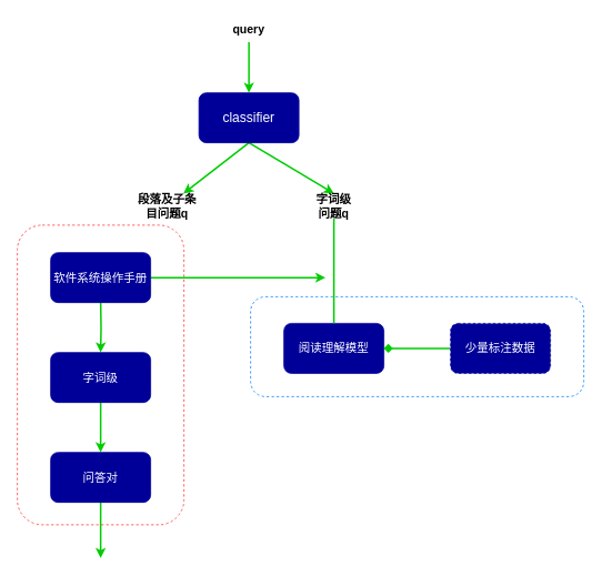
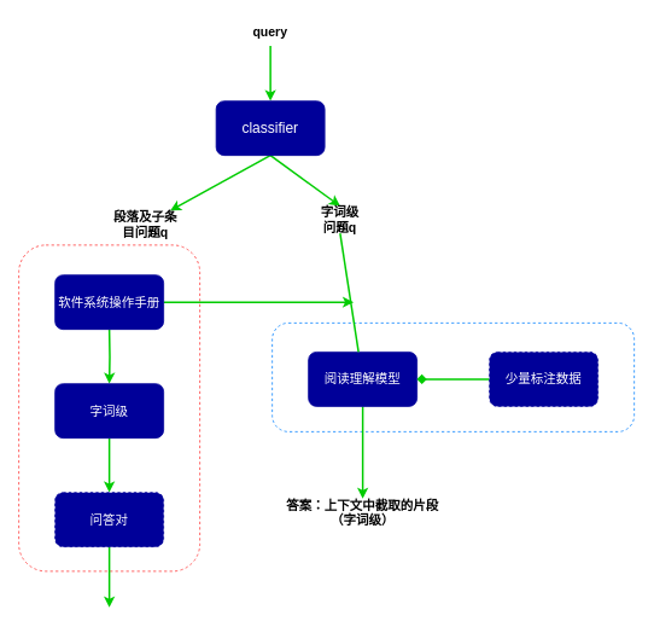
- <mxCell id="18" value="&lt;font style=&quot;font-size: 14px&quot;&gt;&lt;b&gt;段落及子条目问题q&lt;/b&gt;&lt;/font&gt;" style="text;html=1;strokeColor=none;fillColor=none;align=center;verticalAlign=middle;whiteSpace=wrap;rounded=0;strokeWidth=2;" vertex="1" parent="1"><mxGeometry x="160" y="232" width="80" height="30" as="geometry" /></mxCell>
+ <mxCell id="18" value="&lt;font style=&quot;font-size: 14px&quot;&gt;&lt;b&gt;段落及子条目问题q&lt;/b&gt;&lt;/font&gt;" style="text;html=1;strokeColor=none;fillColor=none;align=center;verticalAlign=middle;whiteSpace=wrap;rounded=0;strokeWidth=2;" vertex="1" parent="1"><mxGeometry x="120" y="232" width="80" height="30" as="geometry" /></mxCell>
- <mxCell id="20" value="&lt;font style=&quot;font-size: 14px&quot;&gt;&lt;b&gt;字词级&lt;br&gt;问题q&lt;/b&gt;&lt;/font&gt;" style="text;html=1;strokeColor=none;fillColor=none;align=center;verticalAlign=middle;whiteSpace=wrap;rounded=0;" vertex="1" parent="1"><mxGeometry x="360" y="232" width="80" height="30" as="geometry" /></mxCell>
+ <mxCell id="20" value="&lt;font style=&quot;font-size: 14px&quot;&gt;&lt;b&gt;字词级&lt;br&gt;问题q&lt;/b&gt;&lt;/font&gt;" style="text;html=1;strokeColor=none;fillColor=none;align=center;verticalAlign=middle;whiteSpace=wrap;rounded=0;" vertex="1" parent="1"><mxGeometry x="335" y="227" width="80" height="30" as="geometry" /></mxCell>
+ <mxCell id="14" style="edgeStyle=orthogonalEdgeStyle;rounded=0;orthogonalLoop=1;jettySize=auto;html=1;exitX=0.5;exitY=1;exitDx=0;exitDy=0;entryX=0.5;entryY=0;entryDx=0;entryDy=0;strokeColor=#00CC00;strokeWidth=2;" edge="1" parent="1" source="15" target="21"><mxGeometry relative="1" as="geometry" /></mxCell>
+ <mxCell id="21" value="&lt;font style=&quot;font-size: 14px&quot;&gt;&lt;b&gt;答案：上下文中截取的片段（字词级）&lt;/b&gt;&lt;/font&gt;" style="text;html=1;strokeColor=none;fillColor=none;align=center;verticalAlign=middle;whiteSpace=wrap;rounded=0;shadow=0;" vertex="1" parent="1"><mxGeometry x="315" y="550" width="170" height="30" as="geometry" /></mxCell>
- <mxCell id="13" value="问答对" style="rounded=1;whiteSpace=wrap;html=1;strokeColor=#000099;fillColor=#000099;fontColor=#FFFFFF;fontSize=14;" vertex="1" parent="1"><mxGeometry x="60" y="543" width="120" height="60" as="geometry" /></mxCell>
+ <mxCell id="13" value="问答对" style="rounded=1;whiteSpace=wrap;html=1;strokeColor=#000099;fillColor=#000099;fontColor=#FFFFFF;fontSize=14;dashed=1;" vertex="1" parent="1"><mxGeometry x="60" y="543" width="120" height="60" as="geometry" /></mxCell>
